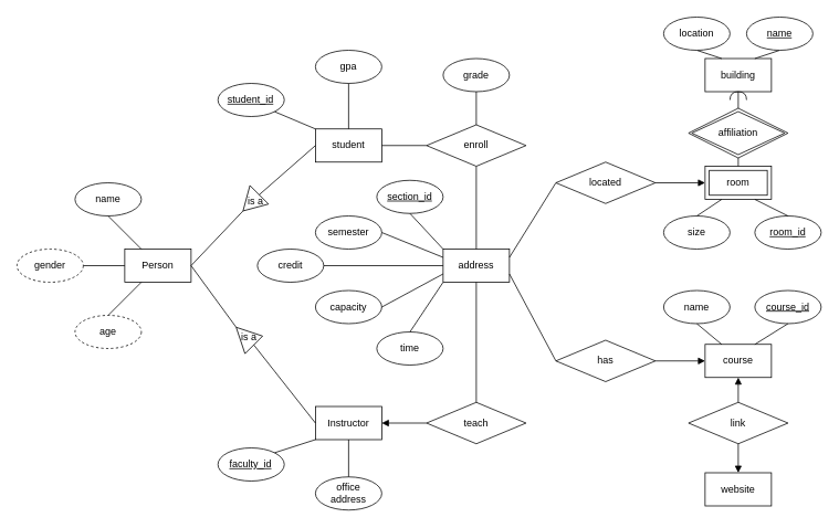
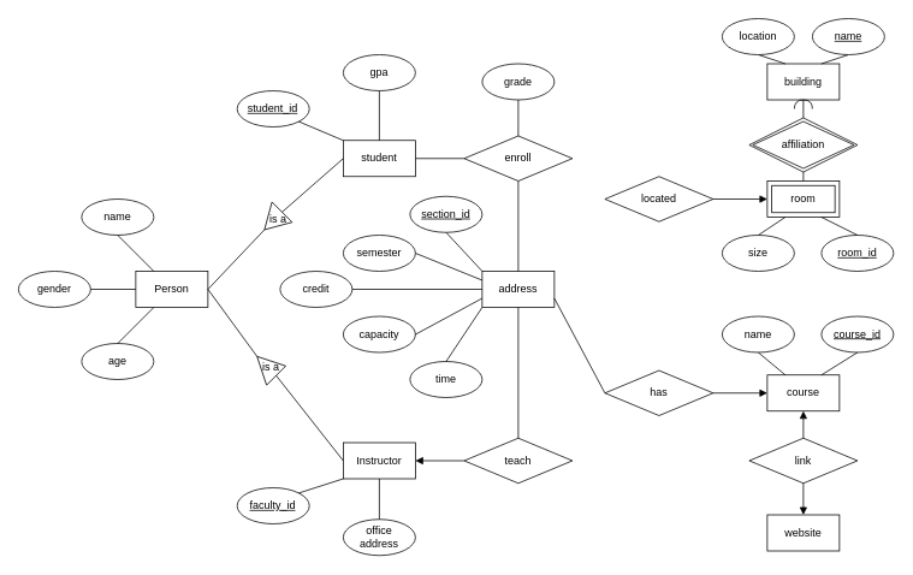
- <mxCell id="31" value="" style="endArrow=none;html=1;rounded=0;exitX=1;exitY=0.25;exitDx=0;exitDy=0;entryX=0;entryY=0.5;entryDx=0;entryDy=0;startArrow=none;startFill=0;" parent="1" source="5" target="30" edge="1"><mxGeometry width="50" height="50" relative="1" as="geometry"><mxPoint x="780" y="280" as="sourcePoint" /><mxPoint x="830" y="230" as="targetPoint" /></mxGeometry></mxCell>
- <mxCell id="15" value="gender" style="ellipse;whiteSpace=wrap;html=1;dashed=1;" parent="1" vertex="1"><mxGeometry x="20" y="300" width="80" height="40" as="geometry" /></mxCell>
+ <mxCell id="15" value="gender" style="ellipse;whiteSpace=wrap;html=1;" parent="1" vertex="1"><mxGeometry x="20" y="300" width="80" height="40" as="geometry" /></mxCell>
- <mxCell id="16" value="age" style="ellipse;whiteSpace=wrap;html=1;dashed=1;" parent="1" vertex="1"><mxGeometry x="90" y="380" width="80" height="40" as="geometry" /></mxCell>
+ <mxCell id="16" value="age" style="ellipse;whiteSpace=wrap;html=1;" parent="1" vertex="1"><mxGeometry x="90" y="380" width="80" height="40" as="geometry" /></mxCell>
